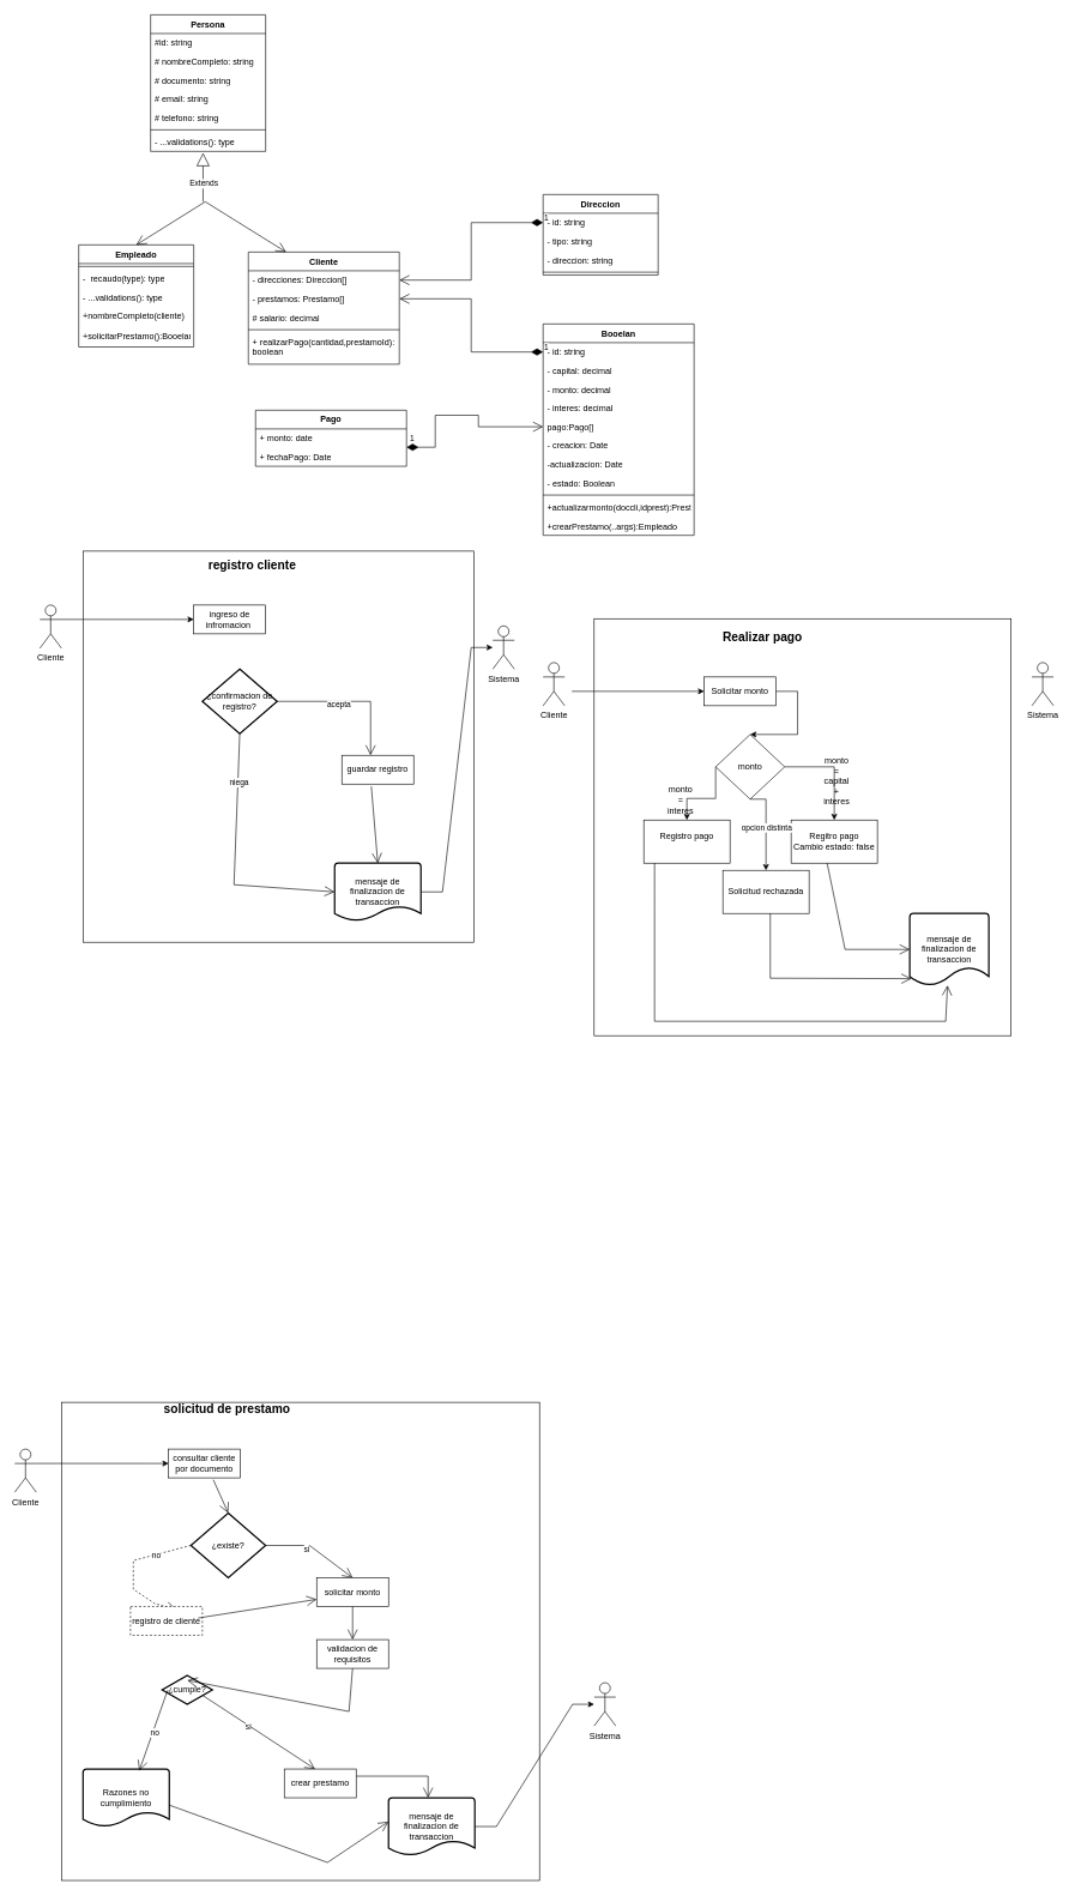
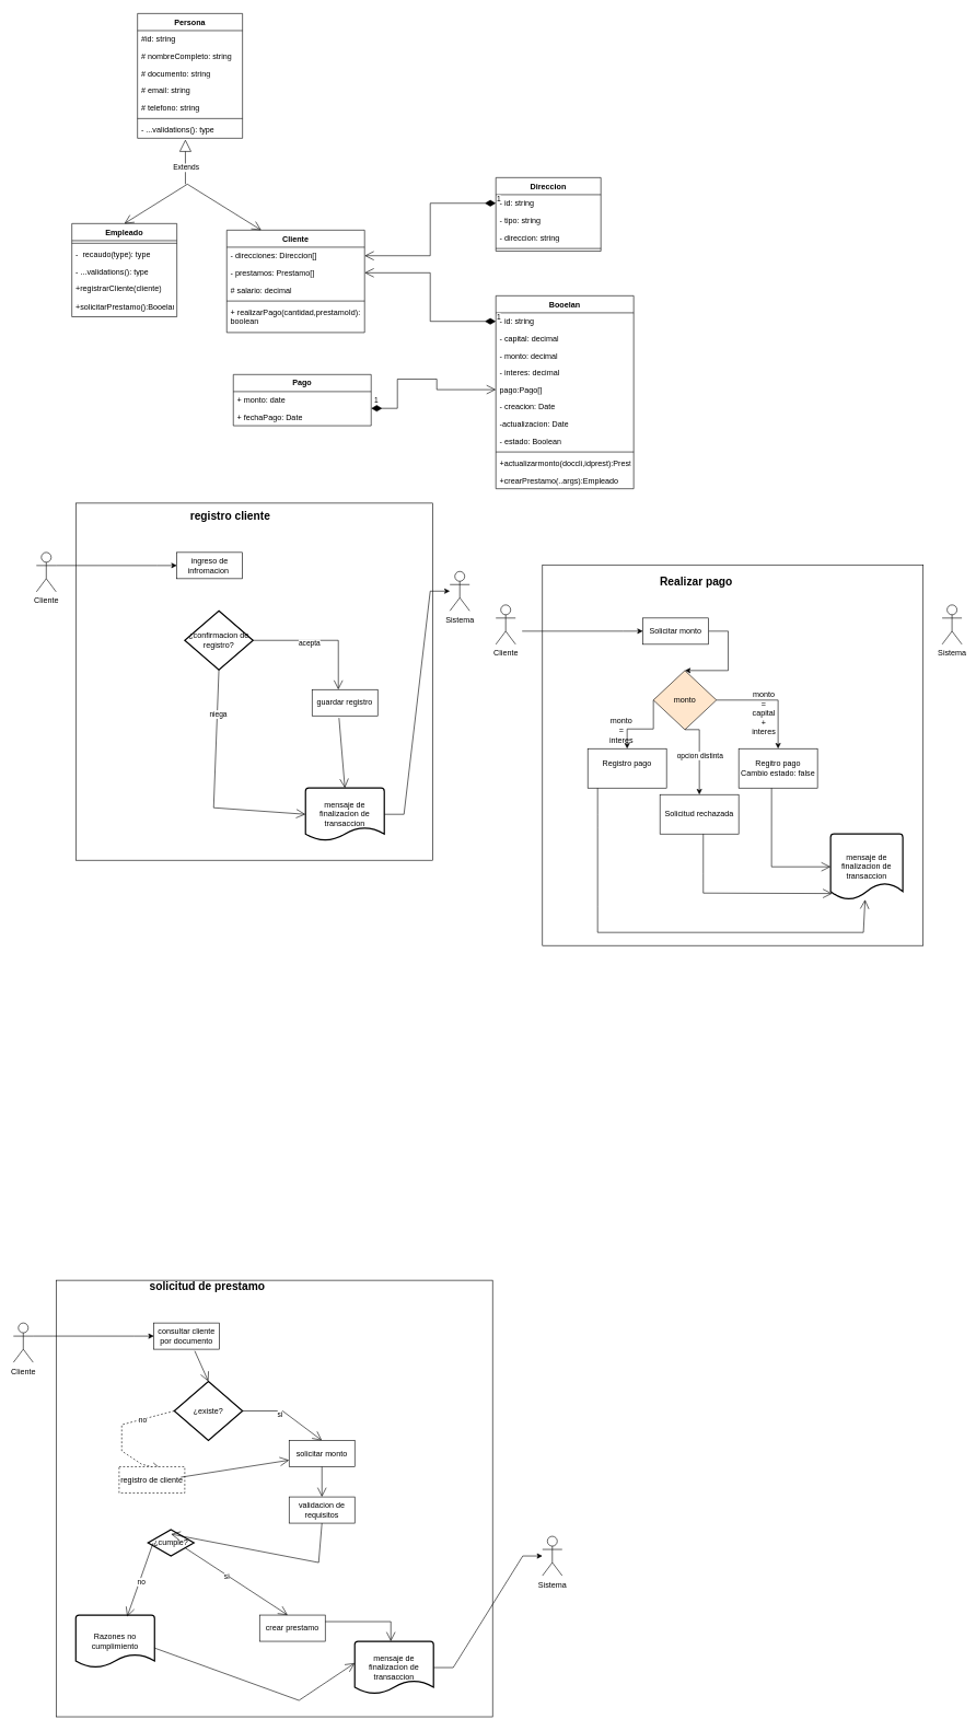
- <mxCell id="16" value="+nombreCompleto(cliente)" style="text;strokeColor=none;fillColor=none;align=left;verticalAlign=top;spacingLeft=4;spacingRight=4;overflow=hidden;rotatable=0;points=[[0,0.5],[1,0.5]];portConstraint=eastwest;whiteSpace=wrap;html=1;" parent="12" vertex="1"><mxGeometry y="86" width="160" height="28" as="geometry" /></mxCell>
+ <mxCell id="16" value="+registrarCliente(cliente)" style="text;strokeColor=none;fillColor=none;align=left;verticalAlign=top;spacingLeft=4;spacingRight=4;overflow=hidden;rotatable=0;points=[[0,0.5],[1,0.5]];portConstraint=eastwest;whiteSpace=wrap;html=1;" parent="12" vertex="1"><mxGeometry y="86" width="160" height="28" as="geometry" /></mxCell>
- <mxCell id="62" value="monto" style="rhombus;whiteSpace=wrap;html=1;" parent="1" vertex="1"><mxGeometry x="995" y="1021" width="96" height="90" as="geometry" /></mxCell>
+ <mxCell id="62" value="monto" style="rhombus;whiteSpace=wrap;html=1;fillColor=#ffe6cc;" parent="1" vertex="1"><mxGeometry x="995" y="1021" width="96" height="90" as="geometry" /></mxCell>
- <mxCell id="67" value="Regitro pago&lt;div&gt;Cambio estado: false&lt;/div&gt;" style="whiteSpace=wrap;html=1;" parent="1" vertex="1"><mxGeometry x="1100" y="1140" width="120" height="60" as="geometry" /></mxCell>
+ <mxCell id="67" value="Regitro pago&lt;div&gt;Cambio estado: false&lt;/div&gt;" style="whiteSpace=wrap;html=1;" parent="1" vertex="1"><mxGeometry x="1125" y="1140" width="120" height="60" as="geometry" /></mxCell>
